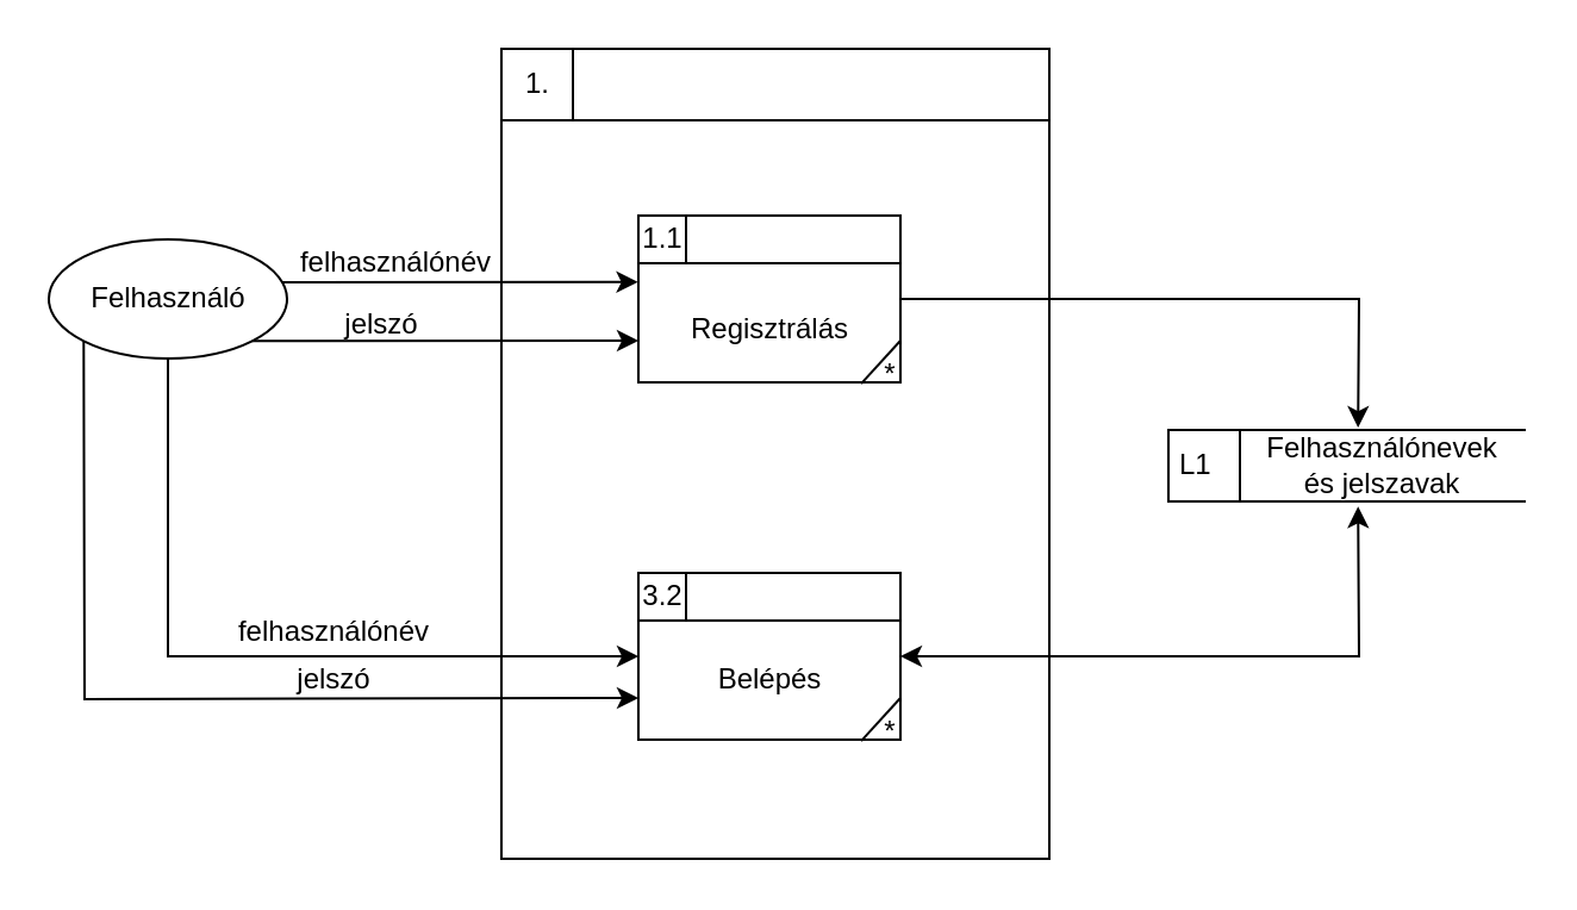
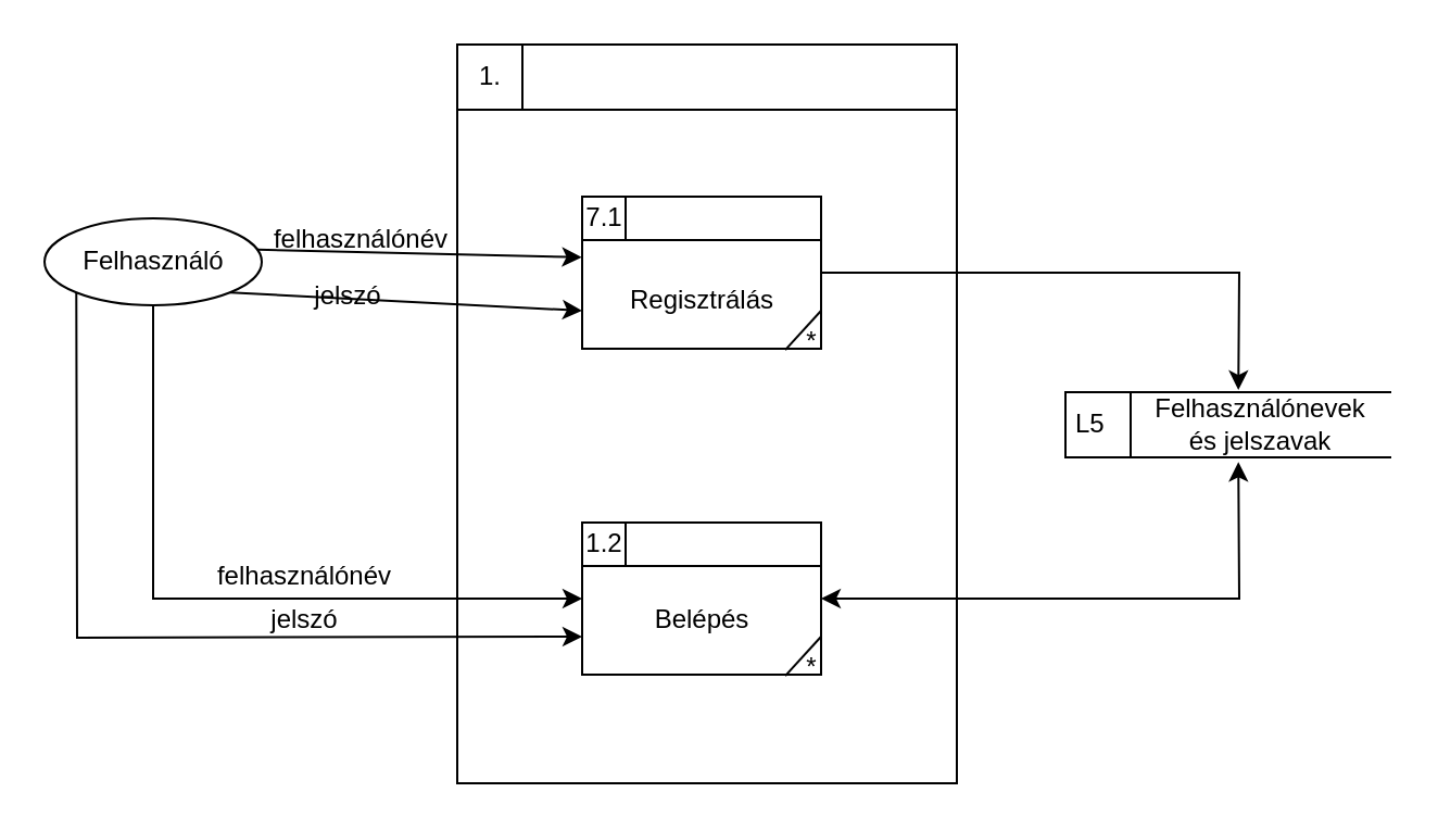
- <mxCell id="17" value="1.1" style="text;html=1;fillColor=none;align=center;verticalAlign=middle;whiteSpace=wrap;rounded=0;sketch=0;strokeColor=#000000;" parent="14" vertex="1"><mxGeometry width="20" height="20" as="geometry" /></mxCell>
+ <mxCell id="17" value="7.1" style="text;html=1;fillColor=none;align=center;verticalAlign=middle;whiteSpace=wrap;rounded=0;sketch=0;strokeColor=#000000;" parent="14" vertex="1"><mxGeometry width="20" height="20" as="geometry" /></mxCell>
- <mxCell id="22" value="Felhasználó" style="shape=ellipse;html=1;dashed=0;whitespace=wrap;perimeter=ellipsePerimeter;" parent="1" vertex="1"><mxGeometry x="20" y="100" width="100" height="50" as="geometry" /></mxCell>
+ <mxCell id="22" value="Felhasználó" style="shape=ellipse;html=1;dashed=0;whitespace=wrap;perimeter=ellipsePerimeter;" parent="1" vertex="1"><mxGeometry x="20" y="100" width="100" height="40" as="geometry" /></mxCell>
- <mxCell id="31" value="L1" style="html=1;dashed=0;whitespace=wrap;shape=mxgraph.dfd.dataStoreID;align=left;spacingLeft=3;points=[[0,0],[0.5,0],[1,0],[0,0.5],[1,0.5],[0,1],[0.5,1],[1,1]];" parent="1" vertex="1"><mxGeometry x="490" y="180" width="150" height="30" as="geometry" /></mxCell>
+ <mxCell id="31" value="L5" style="html=1;dashed=0;whitespace=wrap;shape=mxgraph.dfd.dataStoreID;align=left;spacingLeft=3;points=[[0,0],[0.5,0],[1,0],[0,0.5],[1,0.5],[0,1],[0.5,1],[1,1]];" parent="1" vertex="1"><mxGeometry x="490" y="180" width="150" height="30" as="geometry" /></mxCell>
- <mxCell id="9" value="3.2" style="text;html=1;fillColor=none;align=center;verticalAlign=middle;whiteSpace=wrap;rounded=0;sketch=0;strokeColor=#000000;" parent="6" vertex="1"><mxGeometry width="20" height="20" as="geometry" /></mxCell>
+ <mxCell id="9" value="1.2" style="text;html=1;fillColor=none;align=center;verticalAlign=middle;whiteSpace=wrap;rounded=0;sketch=0;strokeColor=#000000;" parent="6" vertex="1"><mxGeometry width="20" height="20" as="geometry" /></mxCell>
